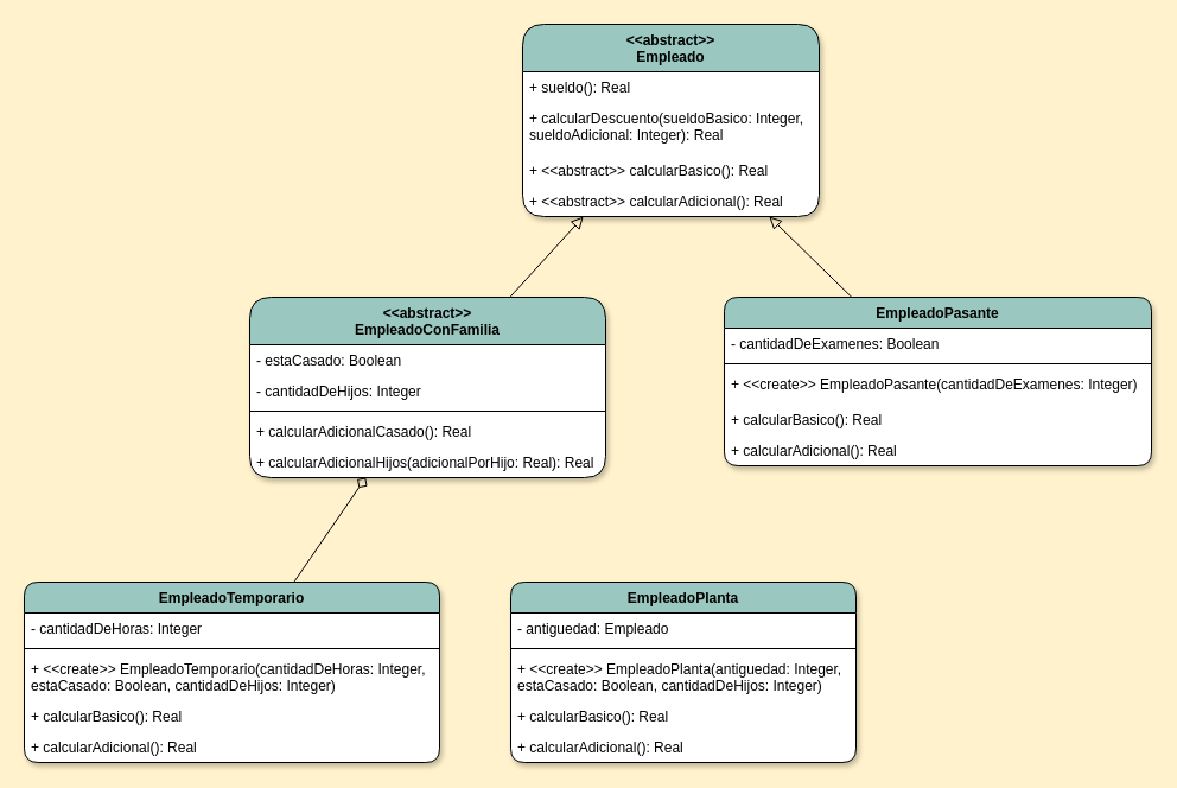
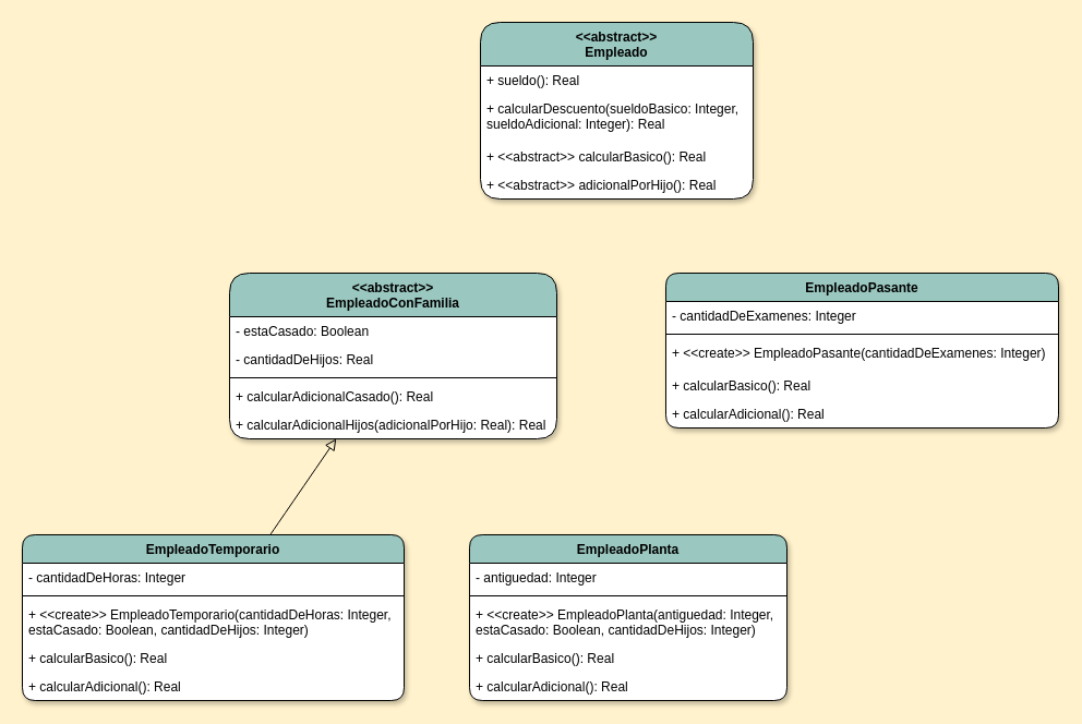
- <mxCell id="6" value="+ &amp;lt;&amp;lt;abstract&amp;gt;&amp;gt; calcularAdicional(): Real" style="text;strokeColor=none;fillColor=none;align=left;verticalAlign=top;spacingLeft=4;spacingRight=4;overflow=hidden;rotatable=0;points=[[0,0.5],[1,0.5]];portConstraint=eastwest;whiteSpace=wrap;html=1;" parent="2" vertex="1"><mxGeometry y="136" width="250" height="26" as="geometry" /></mxCell>
+ <mxCell id="6" value="+ &amp;lt;&amp;lt;abstract&amp;gt;&amp;gt; adicionalPorHijo(): Real" style="text;strokeColor=none;fillColor=none;align=left;verticalAlign=top;spacingLeft=4;spacingRight=4;overflow=hidden;rotatable=0;points=[[0,0.5],[1,0.5]];portConstraint=eastwest;whiteSpace=wrap;html=1;" parent="2" vertex="1"><mxGeometry y="136" width="250" height="26" as="geometry" /></mxCell>
- <mxCell id="27" style="edgeStyle=none;curved=1;rounded=0;orthogonalLoop=1;jettySize=auto;html=1;fontSize=12;startSize=8;endSize=8;strokeColor=#000000;align=center;verticalAlign=middle;fontFamily=Helvetica;fontColor=default;labelBackgroundColor=default;endArrow=block;endFill=0;" parent="1" source="28" target="2" edge="1"><mxGeometry relative="1" as="geometry" /></mxCell>
- <mxCell id="20" style="edgeStyle=none;curved=1;rounded=0;orthogonalLoop=1;jettySize=auto;html=1;fontSize=12;startSize=8;endSize=8;strokeColor=#000000;align=center;verticalAlign=middle;fontFamily=Helvetica;fontColor=default;labelBackgroundColor=default;endArrow=block;endFill=0;" parent="1" source="21" target="2" edge="1"><mxGeometry relative="1" as="geometry" /></mxCell>
- <mxCell id="22" value="- cantidadDeExamenes: Boolean" style="text;strokeColor=none;fillColor=none;align=left;verticalAlign=top;spacingLeft=4;spacingRight=4;overflow=hidden;rotatable=0;points=[[0,0.5],[1,0.5]];portConstraint=eastwest;whiteSpace=wrap;html=1;" parent="21" vertex="1"><mxGeometry y="26" width="360" height="26" as="geometry" /></mxCell>
+ <mxCell id="22" value="- cantidadDeExamenes: Integer" style="text;strokeColor=none;fillColor=none;align=left;verticalAlign=top;spacingLeft=4;spacingRight=4;overflow=hidden;rotatable=0;points=[[0,0.5],[1,0.5]];portConstraint=eastwest;whiteSpace=wrap;html=1;" parent="21" vertex="1"><mxGeometry y="26" width="360" height="26" as="geometry" /></mxCell>
- <mxCell id="30" value="- cantidadDeHijos: Integer" style="text;strokeColor=none;fillColor=none;align=left;verticalAlign=top;spacingLeft=4;spacingRight=4;overflow=hidden;rotatable=0;points=[[0,0.5],[1,0.5]];portConstraint=eastwest;whiteSpace=wrap;html=1;" parent="28" vertex="1"><mxGeometry y="66" width="300" height="26" as="geometry" /></mxCell>
+ <mxCell id="30" value="- cantidadDeHijos: Real" style="text;strokeColor=none;fillColor=none;align=left;verticalAlign=top;spacingLeft=4;spacingRight=4;overflow=hidden;rotatable=0;points=[[0,0.5],[1,0.5]];portConstraint=eastwest;whiteSpace=wrap;html=1;" parent="28" vertex="1"><mxGeometry y="66" width="300" height="26" as="geometry" /></mxCell>
- <mxCell id="7" style="edgeStyle=none;curved=1;rounded=0;orthogonalLoop=1;jettySize=auto;html=1;fontSize=12;startSize=8;endSize=8;endArrow=diamond;endFill=0;strokeColor=#000000;" parent="1" source="8" target="28" edge="1"><mxGeometry relative="1" as="geometry" /></mxCell>
+ <mxCell id="7" style="edgeStyle=none;curved=1;rounded=0;orthogonalLoop=1;jettySize=auto;html=1;fontSize=12;startSize=8;endSize=8;endArrow=block;endFill=0;strokeColor=#000000;" parent="1" source="8" target="28" edge="1"><mxGeometry relative="1" as="geometry" /></mxCell>
- <mxCell id="15" value="- antiguedad: Empleado" style="text;strokeColor=none;fillColor=none;align=left;verticalAlign=top;spacingLeft=4;spacingRight=4;overflow=hidden;rotatable=0;points=[[0,0.5],[1,0.5]];portConstraint=eastwest;whiteSpace=wrap;html=1;" parent="14" vertex="1"><mxGeometry y="26" width="291" height="26" as="geometry" /></mxCell>
+ <mxCell id="15" value="- antiguedad: Integer" style="text;strokeColor=none;fillColor=none;align=left;verticalAlign=top;spacingLeft=4;spacingRight=4;overflow=hidden;rotatable=0;points=[[0,0.5],[1,0.5]];portConstraint=eastwest;whiteSpace=wrap;html=1;" parent="14" vertex="1"><mxGeometry y="26" width="291" height="26" as="geometry" /></mxCell>
